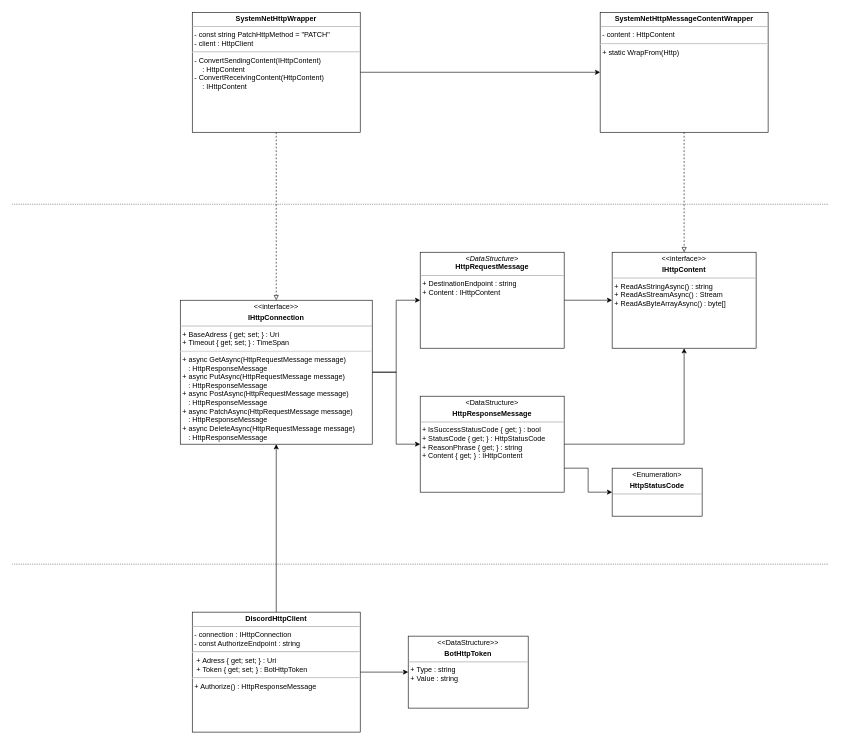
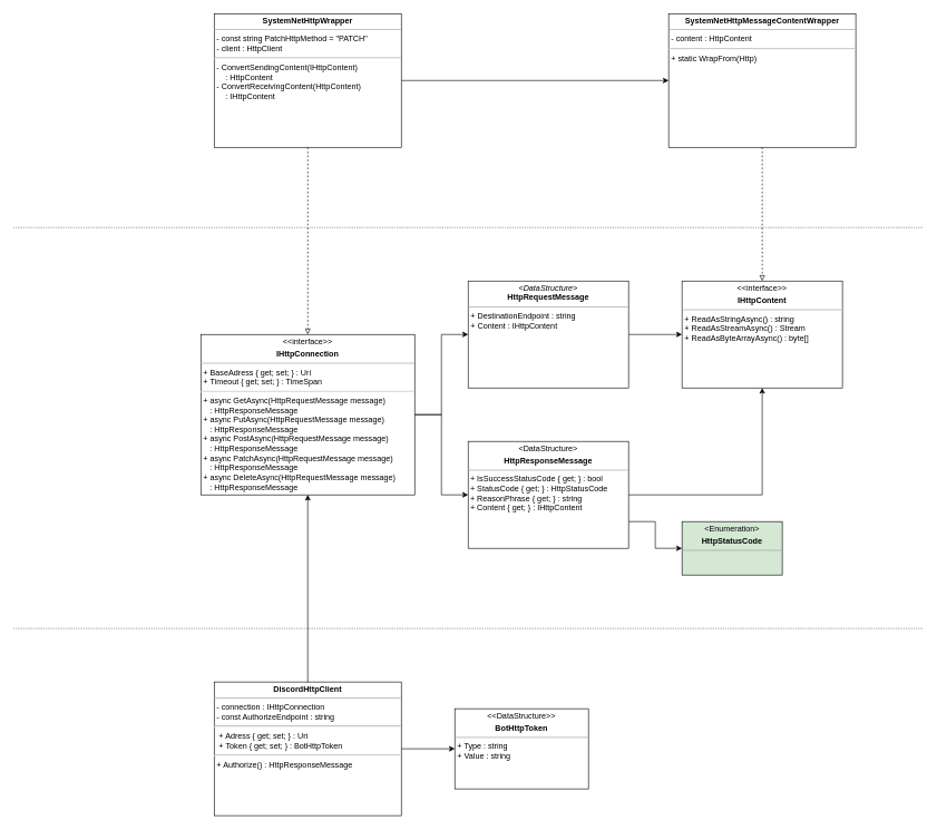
- <mxCell id="22" value="&lt;p style=&quot;margin: 0px ; margin-top: 4px ; text-align: center&quot;&gt;&amp;lt;Enumeration&amp;gt;&lt;/p&gt;&lt;p style=&quot;margin: 0px ; margin-top: 4px ; text-align: center&quot;&gt;&lt;b&gt;HttpStatusCode&lt;/b&gt;&lt;/p&gt;&lt;hr size=&quot;1&quot;&gt;&lt;p style=&quot;margin: 0px ; margin-left: 4px&quot;&gt;&lt;/p&gt;&lt;br&gt;&lt;p style=&quot;margin: 0px ; margin-left: 4px&quot;&gt;&lt;br&gt;&lt;/p&gt;" style="verticalAlign=top;align=left;overflow=fill;fontSize=12;fontFamily=Helvetica;html=1;shadow=0;comic=0;labelBackgroundColor=none;strokeWidth=1;" parent="1" vertex="1"><mxGeometry x="1020" y="780" width="150" height="80" as="geometry" /></mxCell>
+ <mxCell id="22" value="&lt;p style=&quot;margin: 0px ; margin-top: 4px ; text-align: center&quot;&gt;&amp;lt;Enumeration&amp;gt;&lt;/p&gt;&lt;p style=&quot;margin: 0px ; margin-top: 4px ; text-align: center&quot;&gt;&lt;b&gt;HttpStatusCode&lt;/b&gt;&lt;/p&gt;&lt;hr size=&quot;1&quot;&gt;&lt;p style=&quot;margin: 0px ; margin-left: 4px&quot;&gt;&lt;/p&gt;&lt;br&gt;&lt;p style=&quot;margin: 0px ; margin-left: 4px&quot;&gt;&lt;br&gt;&lt;/p&gt;" style="verticalAlign=top;align=left;overflow=fill;fontSize=12;fontFamily=Helvetica;html=1;shadow=0;comic=0;labelBackgroundColor=none;strokeWidth=1;fillColor=#d5e8d4;" parent="1" vertex="1"><mxGeometry x="1020" y="780" width="150" height="80" as="geometry" /></mxCell>
